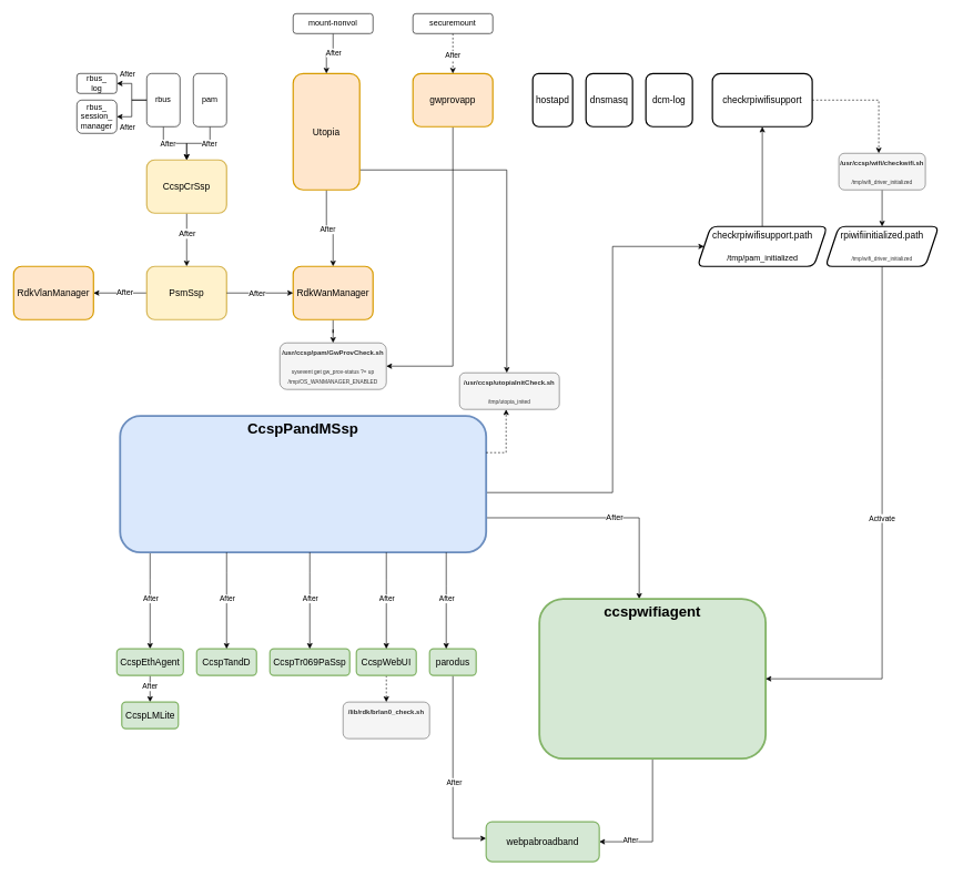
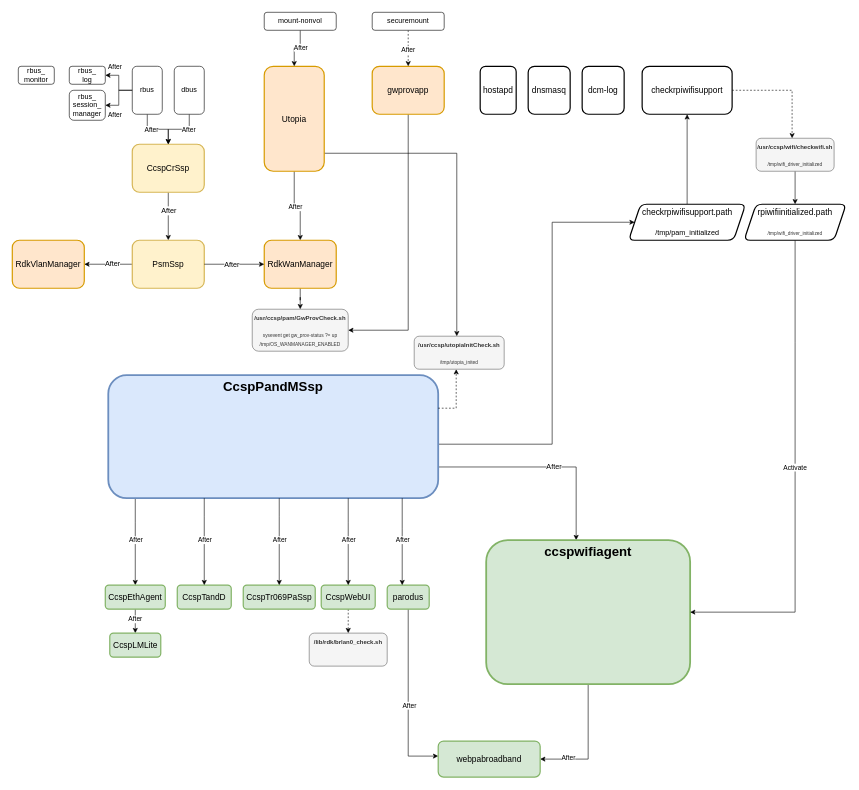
+ <mxCell id="79" value="rbus_&lt;div&gt;monitor&lt;/div&gt;" style="rounded=1;whiteSpace=wrap;html=1;" vertex="1" parent="1"><mxGeometry x="30" y="110" width="60" height="30" as="geometry" /></mxCell>
- <mxCell id="28" value="pam" style="rounded=1;whiteSpace=wrap;html=1;" parent="1" vertex="1"><mxGeometry x="290" y="110" width="50" height="80" as="geometry" /></mxCell>
+ <mxCell id="28" value="dbus" style="rounded=1;whiteSpace=wrap;html=1;" parent="1" vertex="1"><mxGeometry x="290" y="110" width="50" height="80" as="geometry" /></mxCell>
